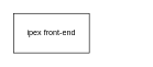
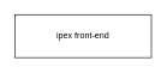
- <mxCell id="2" value="ipex front-end" style="rounded=0;whiteSpace=wrap;html=1;" parent="1" vertex="1"><mxGeometry x="20" y="20" width="115" height="60" as="geometry" /></mxCell>
+ <mxCell id="2" value="ipex front-end" style="rounded=0;whiteSpace=wrap;html=1;" parent="1" vertex="1"><mxGeometry x="20" y="20" width="190" height="60" as="geometry" /></mxCell>
